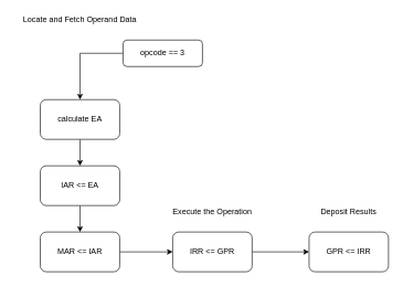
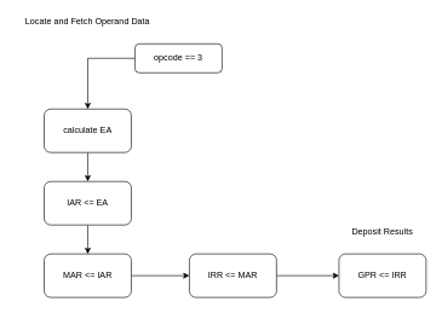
- <mxCell id="14" value="Execute the Operation" style="text;html=1;strokeColor=none;fillColor=none;align=center;verticalAlign=middle;whiteSpace=wrap;rounded=0;" vertex="1" parent="1"><mxGeometry x="230" y="310" width="180" height="20" as="geometry" /></mxCell>
- <mxCell id="11" value="IRR &amp;lt;= GPR" style="rounded=1;whiteSpace=wrap;html=1;" vertex="1" parent="1"><mxGeometry x="260" y="350" width="120" height="60" as="geometry" /></mxCell>
+ <mxCell id="11" value="IRR &amp;lt;= MAR" style="rounded=1;whiteSpace=wrap;html=1;" vertex="1" parent="1"><mxGeometry x="260" y="350" width="120" height="60" as="geometry" /></mxCell>
